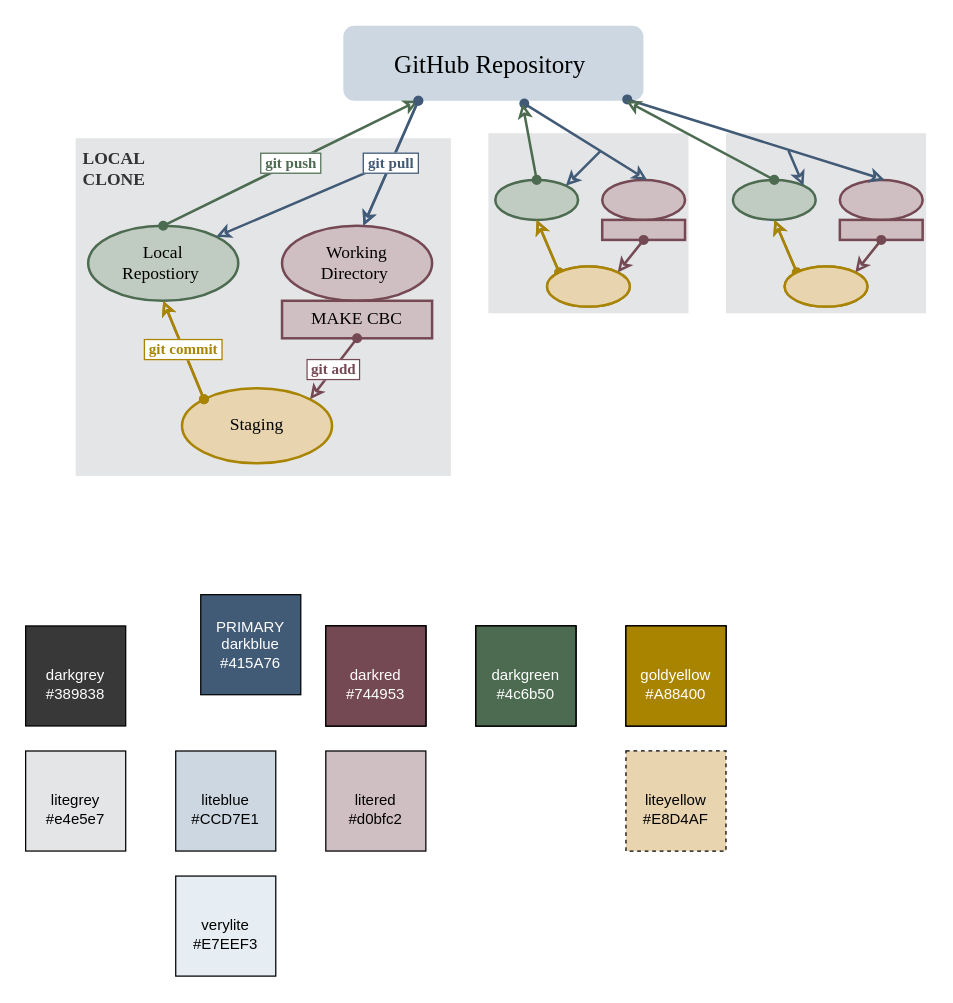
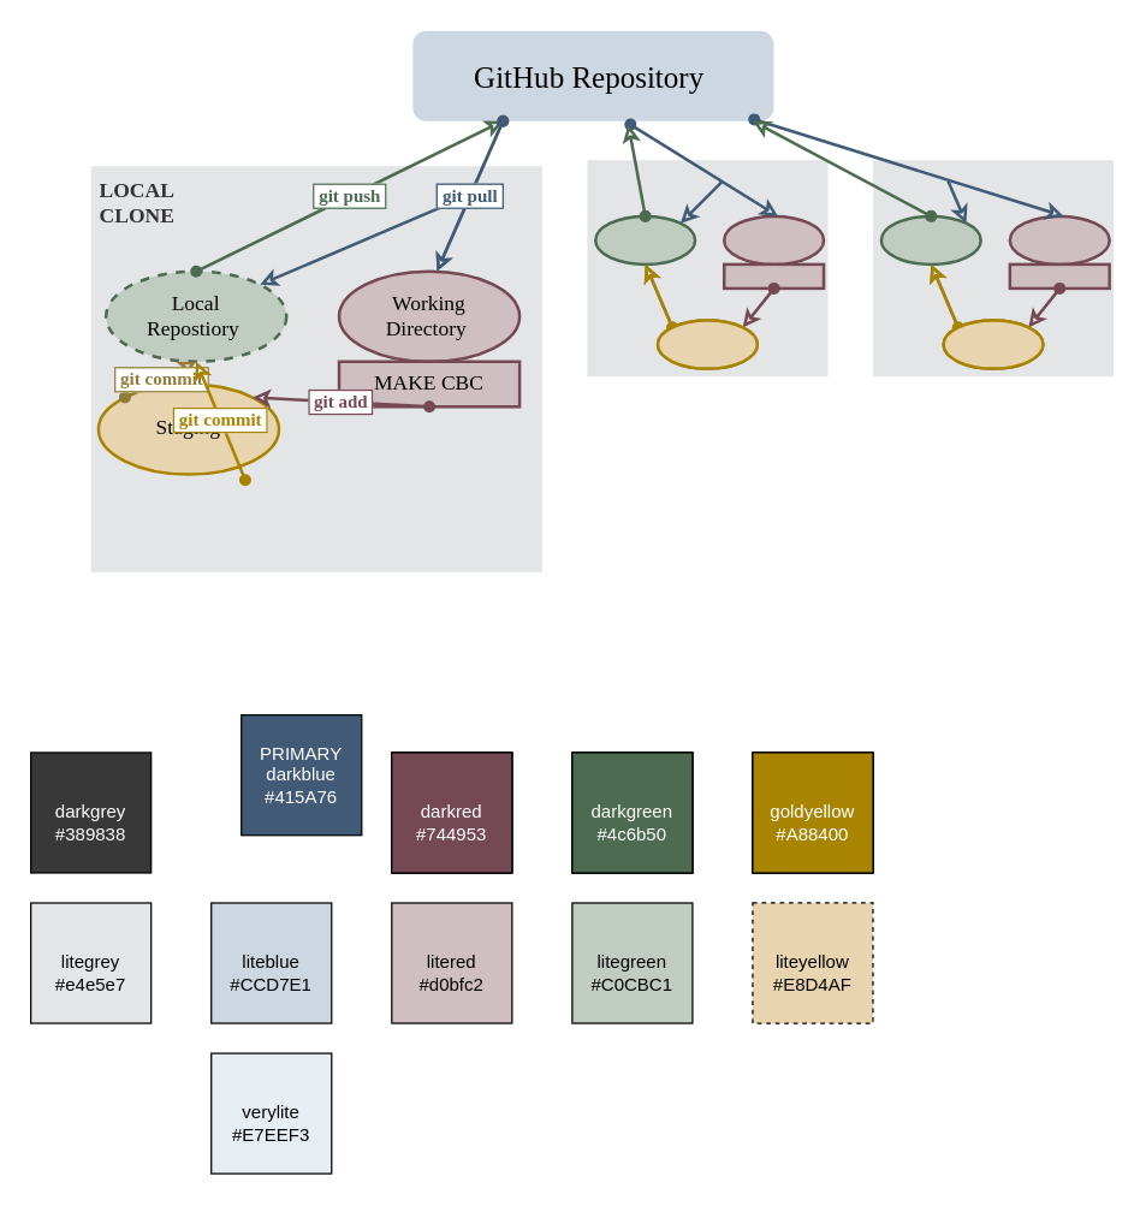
- <mxCell id="44" value="Local&lt;br style=&quot;font-size: 14px;&quot;&gt;Repostiory&amp;nbsp;" style="ellipse;whiteSpace=wrap;html=1;fontFamily=Ubuntu;fillColor=#C0CBC1;strokeColor=#4c6b50;fontSize=14;strokeWidth=2;" parent="19" vertex="1"><mxGeometry x="10" y="160" width="120" height="60" as="geometry" /></mxCell>
+ <mxCell id="44" value="Local&lt;br style=&quot;font-size: 14px;&quot;&gt;Repostiory&amp;nbsp;" style="ellipse;whiteSpace=wrap;html=1;fontFamily=Ubuntu;fillColor=#C0CBC1;strokeColor=#4c6b50;fontSize=14;strokeWidth=2;dashed=1;" parent="19" vertex="1"><mxGeometry x="10" y="160" width="120" height="60" as="geometry" /></mxCell>
- <mxCell id="43" value="Staging" style="ellipse;whiteSpace=wrap;html=1;fontFamily=Ubuntu;fillColor=#E8D4AF;strokeColor=#A88400;fontSize=14;strokeWidth=2;" parent="19" vertex="1"><mxGeometry x="85" y="290" width="120" height="60" as="geometry" /></mxCell>
+ <mxCell id="43" value="Staging" style="ellipse;whiteSpace=wrap;html=1;fontFamily=Ubuntu;fillColor=#E8D4AF;strokeColor=#A88400;fontSize=14;strokeWidth=2;" parent="19" vertex="1"><mxGeometry x="5" y="235" width="120" height="60" as="geometry" /></mxCell>
+ <mxCell id="17" value="&lt;br&gt;litegreen&lt;br&gt;#C0CBC1" style="whiteSpace=wrap;html=1;aspect=fixed;fillColor=#C0CBC1;fontColor=#000000;" vertex="1" parent="1"><mxGeometry x="380" y="600" width="80" height="80" as="geometry" /></mxCell>
